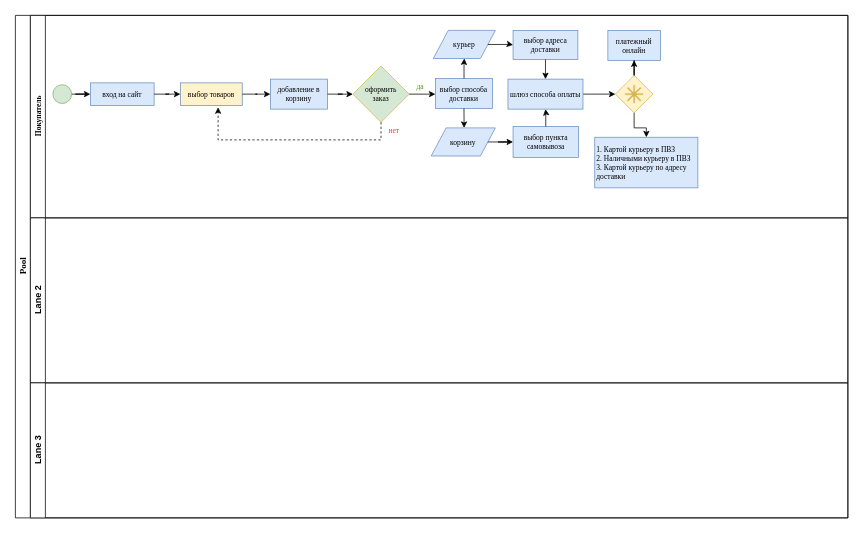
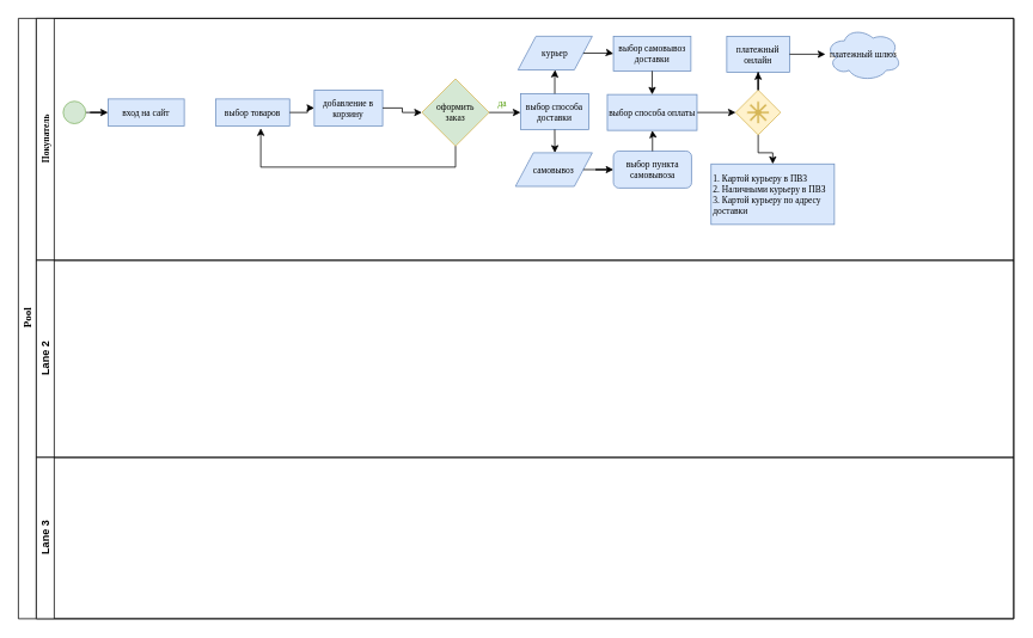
- <mxCell id="7" value="выбор адреса доставки" style="whiteSpace=wrap;html=1;fontFamily=Verdana;fontSize=10;strokeColor=#6c8ebf;fillColor=#dae8fc;" vertex="1" parent="3"><mxGeometry x="643.59" y="20" width="86.41" height="38.75" as="geometry" /></mxCell>
+ <mxCell id="7" value="выбор самовывоз доставки" style="whiteSpace=wrap;html=1;fontFamily=Verdana;fontSize=10;strokeColor=#6c8ebf;fillColor=#dae8fc;" vertex="1" parent="3"><mxGeometry x="643.59" y="20" width="86.41" height="38.75" as="geometry" /></mxCell>
+ <mxCell id="32" value="" style="edgeStyle=orthogonalEdgeStyle;rounded=0;orthogonalLoop=1;jettySize=auto;html=1;fontFamily=Verdana;fontSize=10;fontColor=#4D9900;" edge="1" parent="3" source="5" target="8"><mxGeometry relative="1" as="geometry" /></mxCell>
+ <mxCell id="8" value="платежный шлюз" style="ellipse;shape=cloud;whiteSpace=wrap;html=1;fontFamily=Verdana;fontSize=10;strokeColor=#6c8ebf;fillColor=#dae8fc;" vertex="1" parent="3"><mxGeometry x="880" y="10" width="85" height="60" as="geometry" /></mxCell>
- <mxCell id="13" value="" style="edgeStyle=orthogonalEdgeStyle;rounded=0;orthogonalLoop=1;jettySize=auto;html=1;fontFamily=Verdana;fontSize=10;" edge="1" parent="3" source="12" target="14"><mxGeometry relative="1" as="geometry" /></mxCell>
- <mxCell id="14" value="выбор товаров" style="whiteSpace=wrap;html=1;fontFamily=Verdana;fontSize=10;verticalAlign=middle;strokeColor=#6c8ebf;fillColor=#fff2cc;labelBackgroundColor=none;" vertex="1" parent="3"><mxGeometry x="200" y="90" width="82.5" height="30" as="geometry" /></mxCell>
+ <mxCell id="14" value="выбор товаров" style="whiteSpace=wrap;html=1;fontFamily=Verdana;fontSize=10;verticalAlign=middle;strokeColor=#6c8ebf;fillColor=#dae8fc;labelBackgroundColor=none;" vertex="1" parent="3"><mxGeometry x="200" y="90" width="82.5" height="30" as="geometry" /></mxCell>
- <mxCell id="16" value="добавление в корзину" style="whiteSpace=wrap;html=1;fontFamily=Verdana;fontSize=10;strokeColor=#6c8ebf;fillColor=#dae8fc;" vertex="1" parent="3"><mxGeometry x="320" y="85" width="76.25" height="40" as="geometry" /></mxCell>
+ <mxCell id="16" value="добавление в корзину" style="whiteSpace=wrap;html=1;fontFamily=Verdana;fontSize=10;strokeColor=#6c8ebf;fillColor=#dae8fc;" vertex="1" parent="3"><mxGeometry x="310" y="80" width="76.25" height="40" as="geometry" /></mxCell>
- <mxCell id="21" value="шлюз способа оплаты" style="whiteSpace=wrap;html=1;fontFamily=Verdana;fontSize=10;strokeColor=#6c8ebf;fillColor=#dae8fc;" vertex="1" parent="3"><mxGeometry x="636.8" y="85" width="100" height="40.01" as="geometry" /></mxCell>
+ <mxCell id="21" value="выбор способа оплаты" style="whiteSpace=wrap;html=1;fontFamily=Verdana;fontSize=10;strokeColor=#6c8ebf;fillColor=#dae8fc;" vertex="1" parent="3"><mxGeometry x="636.8" y="85" width="100" height="40.01" as="geometry" /></mxCell>
- <mxCell id="22" value="нет" style="text;html=1;align=center;verticalAlign=middle;whiteSpace=wrap;rounded=0;labelBackgroundColor=none;fontFamily=Verdana;fontSize=10;fontColor=#FF3333;" vertex="1" parent="3"><mxGeometry x="465.01" y="142.5" width="40" height="20" as="geometry" /></mxCell>
- <mxCell id="18" style="edgeStyle=orthogonalEdgeStyle;rounded=0;orthogonalLoop=1;jettySize=auto;html=1;fontFamily=Verdana;fontSize=10;entryX=0.61;entryY=1.086;entryDx=0;entryDy=0;entryPerimeter=0;dashed=1;" edge="1" parent="3" source="10" target="14"><mxGeometry relative="1" as="geometry"><mxPoint x="430" y="190" as="targetPoint" /><Array as="points"><mxPoint x="467" y="166" /><mxPoint x="250" y="166" /></Array></mxGeometry></mxCell>
+ <mxCell id="18" style="edgeStyle=orthogonalEdgeStyle;rounded=0;orthogonalLoop=1;jettySize=auto;html=1;fontFamily=Verdana;fontSize=10;entryX=0.61;entryY=1.086;entryDx=0;entryDy=0;entryPerimeter=0;" edge="1" parent="3" source="10" target="14"><mxGeometry relative="1" as="geometry"><mxPoint x="430" y="190" as="targetPoint" /><Array as="points"><mxPoint x="467" y="166" /><mxPoint x="250" y="166" /></Array></mxGeometry></mxCell>
- <mxCell id="24" value="корзину" style="shape=parallelogram;perimeter=parallelogramPerimeter;whiteSpace=wrap;html=1;fixedSize=1;fontFamily=Verdana;fontSize=10;strokeColor=#6c8ebf;fillColor=#dae8fc;" vertex="1" parent="3"><mxGeometry x="534.37" y="150" width="85.63" height="37.5" as="geometry" /></mxCell>
+ <mxCell id="24" value="самовывоз" style="shape=parallelogram;perimeter=parallelogramPerimeter;whiteSpace=wrap;html=1;fixedSize=1;fontFamily=Verdana;fontSize=10;strokeColor=#6c8ebf;fillColor=#dae8fc;" vertex="1" parent="3"><mxGeometry x="534.37" y="150" width="85.63" height="37.5" as="geometry" /></mxCell>
- <mxCell id="27" value="выбор пункта самовывоза" style="whiteSpace=wrap;html=1;fontFamily=Verdana;fontSize=10;strokeColor=#6c8ebf;fillColor=#dae8fc;" vertex="1" parent="3"><mxGeometry x="643.59" y="148.13" width="87.18" height="41.25" as="geometry" /></mxCell>
+ <mxCell id="27" value="выбор пункта самовывоза" style="whiteSpace=wrap;html=1;fontFamily=Verdana;fontSize=10;strokeColor=#6c8ebf;fillColor=#dae8fc;rounded=1;" vertex="1" parent="3"><mxGeometry x="643.59" y="148.13" width="87.18" height="41.25" as="geometry" /></mxCell>
